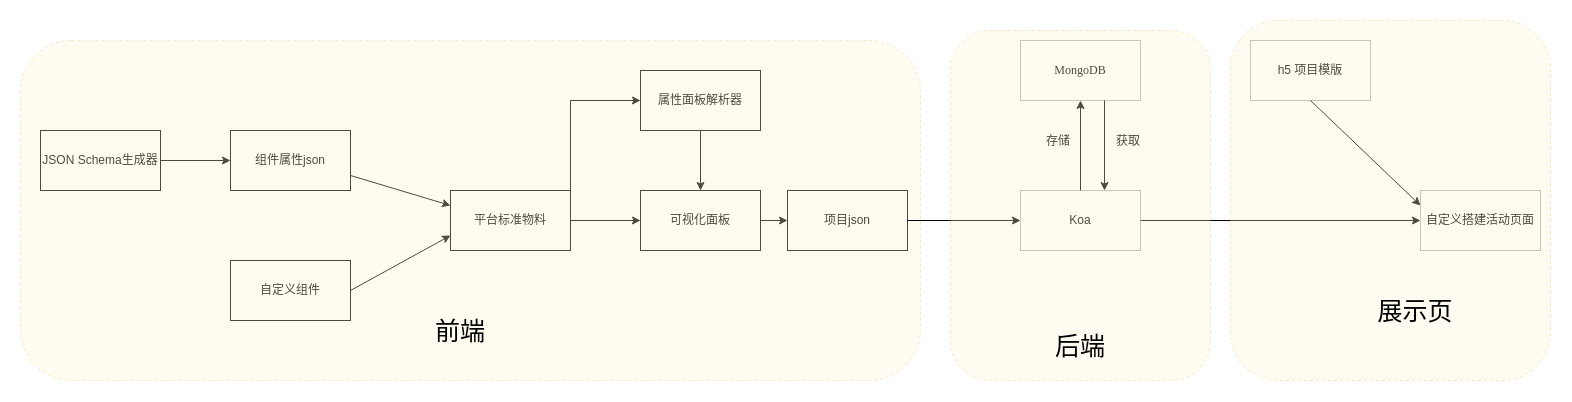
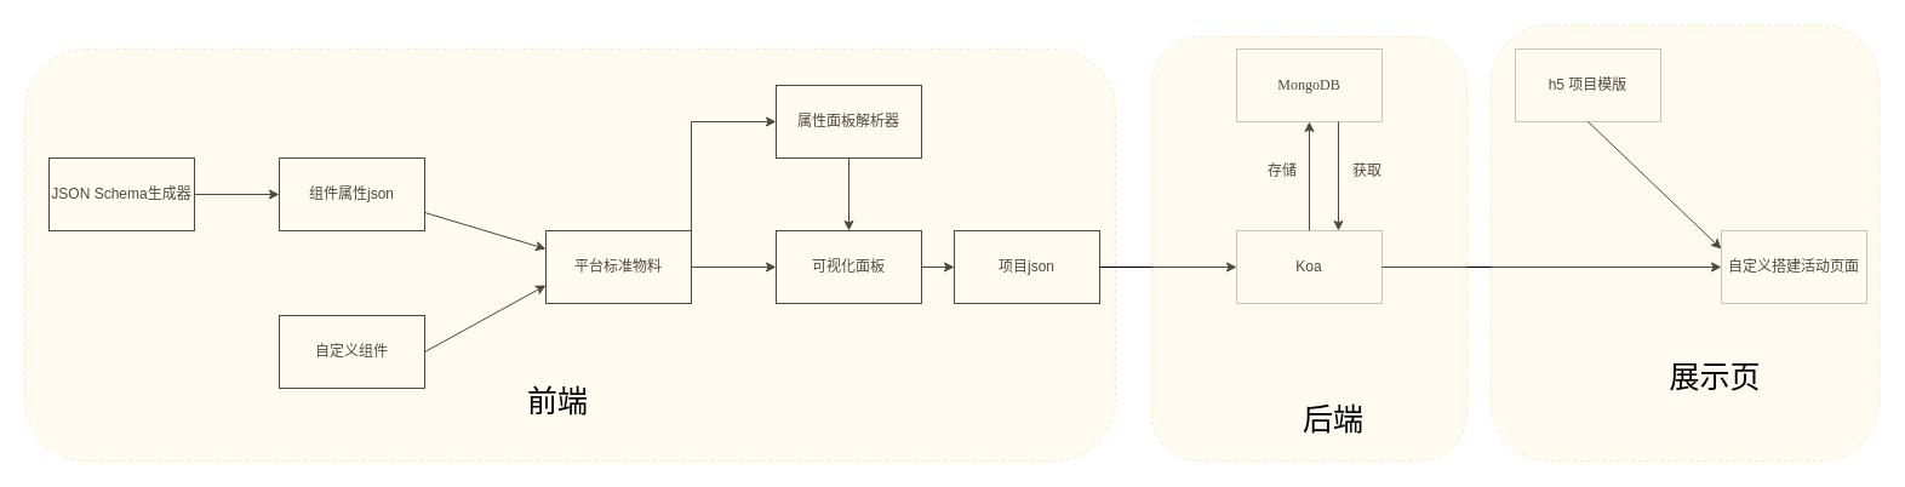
- <mxCell id="31" value="后端" style="text;html=1;strokeColor=none;fillColor=none;align=center;verticalAlign=middle;whiteSpace=wrap;rounded=0;dashed=1;opacity=30;fontSize=25;fontColor=#000000;" vertex="1" parent="1"><mxGeometry x="1050" y="330" width="60" height="30" as="geometry" /></mxCell>
+ <mxCell id="31" value="后端" style="text;html=1;strokeColor=none;fillColor=none;align=center;verticalAlign=middle;whiteSpace=wrap;rounded=0;dashed=1;opacity=30;fontSize=25;fontColor=#000000;" vertex="1" parent="1"><mxGeometry x="1070" y="330" width="60" height="30" as="geometry" /></mxCell>
